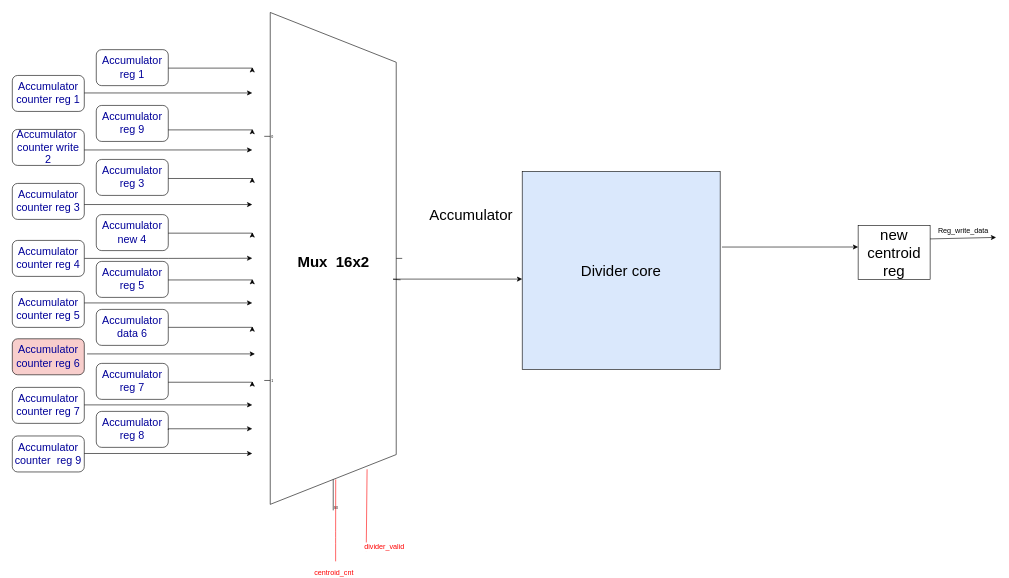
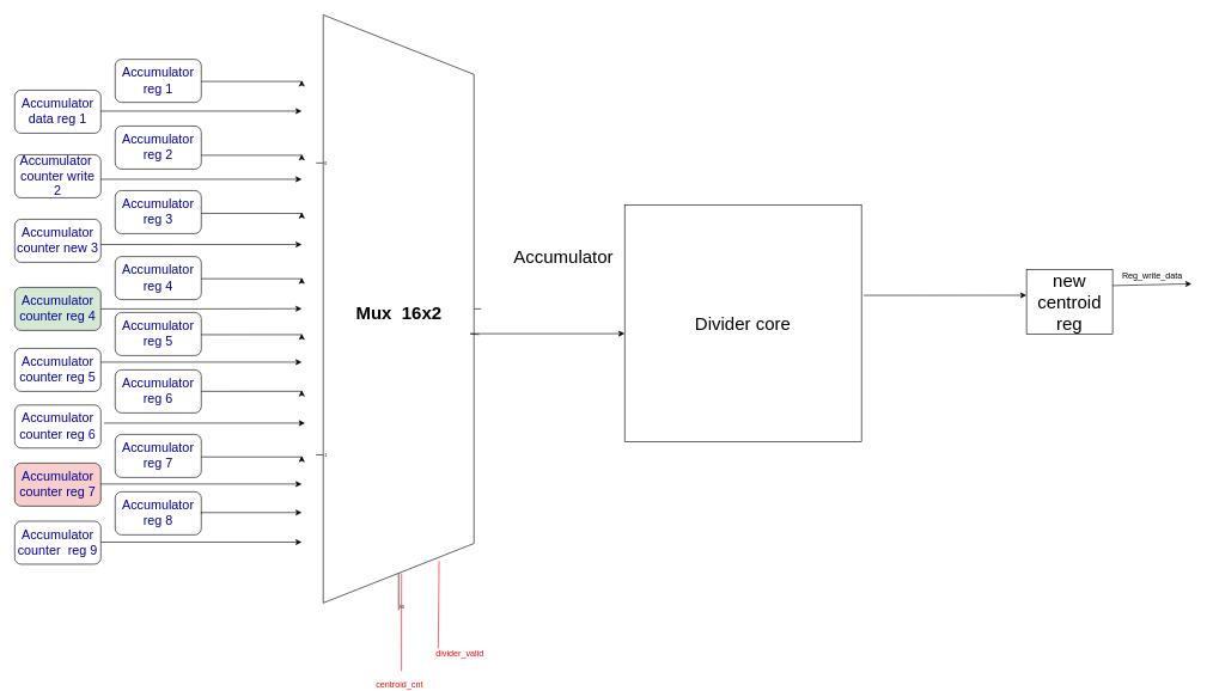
- <mxCell id="19" value="Accumulator counter reg 1" style="rounded=1;whiteSpace=wrap;html=1;fontSize=18;fontColor=#000099;" vertex="1" parent="1"><mxGeometry x="20" y="125" width="120" height="60" as="geometry" /></mxCell>
+ <mxCell id="19" value="Accumulator data reg 1" style="rounded=1;whiteSpace=wrap;html=1;fontSize=18;fontColor=#000099;" vertex="1" parent="1"><mxGeometry x="20" y="125" width="120" height="60" as="geometry" /></mxCell>
- <mxCell id="6" value="Accumulator reg 9" style="rounded=1;whiteSpace=wrap;html=1;fontSize=18;fontColor=#000099;" vertex="1" parent="1"><mxGeometry x="160" y="175" width="120" height="60" as="geometry" /></mxCell>
+ <mxCell id="6" value="Accumulator reg 2" style="rounded=1;whiteSpace=wrap;html=1;fontSize=18;fontColor=#000099;" vertex="1" parent="1"><mxGeometry x="160" y="175" width="120" height="60" as="geometry" /></mxCell>
- <mxCell id="14" value="Accumulator counter&amp;nbsp;reg 3" style="rounded=1;whiteSpace=wrap;html=1;fontSize=18;fontColor=#000099;" vertex="1" parent="1"><mxGeometry x="20" y="305" width="120" height="60" as="geometry" /></mxCell>
+ <mxCell id="14" value="Accumulator counter&amp;nbsp;new 3" style="rounded=1;whiteSpace=wrap;html=1;fontSize=18;fontColor=#000099;" vertex="1" parent="1"><mxGeometry x="20" y="305" width="120" height="60" as="geometry" /></mxCell>
- <mxCell id="3" value="Accumulator new 4" style="rounded=1;whiteSpace=wrap;html=1;fontSize=18;fontColor=#000099;" vertex="1" parent="1"><mxGeometry x="160" y="357" width="120" height="60" as="geometry" /></mxCell>
+ <mxCell id="3" value="Accumulator reg 4" style="rounded=1;whiteSpace=wrap;html=1;fontSize=18;fontColor=#000099;" vertex="1" parent="1"><mxGeometry x="160" y="357" width="120" height="60" as="geometry" /></mxCell>
- <mxCell id="16" value="Accumulator counter&amp;nbsp;reg 4" style="rounded=1;whiteSpace=wrap;html=1;fontSize=18;fontColor=#000099;" vertex="1" parent="1"><mxGeometry x="20" y="400" width="120" height="60" as="geometry" /></mxCell>
+ <mxCell id="16" value="Accumulator counter&amp;nbsp;reg 4" style="rounded=1;whiteSpace=wrap;html=1;fontSize=18;fontColor=#000099;fillColor=#d5e8d4;" vertex="1" parent="1"><mxGeometry x="20" y="400" width="120" height="60" as="geometry" /></mxCell>
- <mxCell id="39" value="Divider core" style="whiteSpace=wrap;html=1;aspect=fixed;fontColor=#000000;fontSize=25;fillColor=#dae8fc;" vertex="1" parent="1"><mxGeometry x="870" y="285" width="330" height="330" as="geometry" /></mxCell>
+ <mxCell id="39" value="Divider core" style="whiteSpace=wrap;html=1;aspect=fixed;fontColor=#000000;fontSize=25;" vertex="1" parent="1"><mxGeometry x="870" y="285" width="330" height="330" as="geometry" /></mxCell>
- <mxCell id="5" value="Accumulator data 6" style="rounded=1;whiteSpace=wrap;html=1;fontSize=18;fontColor=#000099;" vertex="1" parent="1"><mxGeometry x="160" y="515" width="120" height="60" as="geometry" /></mxCell>
+ <mxCell id="5" value="Accumulator reg 6" style="rounded=1;whiteSpace=wrap;html=1;fontSize=18;fontColor=#000099;" vertex="1" parent="1"><mxGeometry x="160" y="515" width="120" height="60" as="geometry" /></mxCell>
- <mxCell id="18" value="Accumulator counter&amp;nbsp;reg 6" style="rounded=1;whiteSpace=wrap;html=1;fontSize=18;fontColor=#000099;fillColor=#f8cecc;" vertex="1" parent="1"><mxGeometry x="20" y="564" width="120" height="60" as="geometry" /></mxCell>
+ <mxCell id="18" value="Accumulator counter&amp;nbsp;reg 6" style="rounded=1;whiteSpace=wrap;html=1;fontSize=18;fontColor=#000099;" vertex="1" parent="1"><mxGeometry x="20" y="564" width="120" height="60" as="geometry" /></mxCell>
- <mxCell id="21" value="Accumulator counter&amp;nbsp;reg 7" style="rounded=1;whiteSpace=wrap;html=1;fontSize=18;fontColor=#000099;" vertex="1" parent="1"><mxGeometry x="20" y="645" width="120" height="60" as="geometry" /></mxCell>
+ <mxCell id="21" value="Accumulator counter&amp;nbsp;reg 7" style="rounded=1;whiteSpace=wrap;html=1;fontSize=18;fontColor=#000099;fillColor=#f8cecc;" vertex="1" parent="1"><mxGeometry x="20" y="645" width="120" height="60" as="geometry" /></mxCell>
